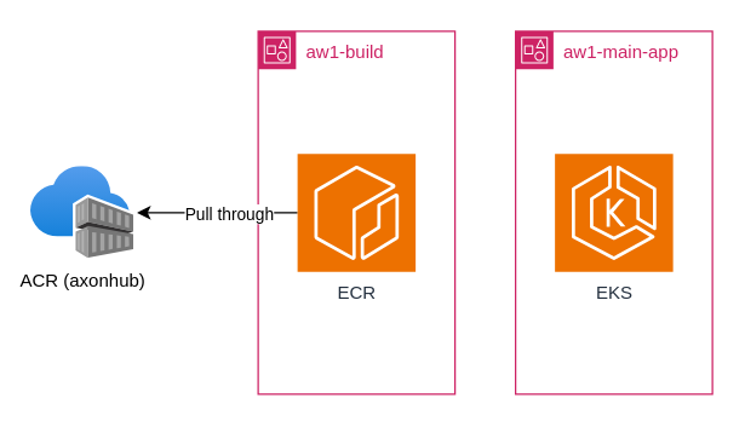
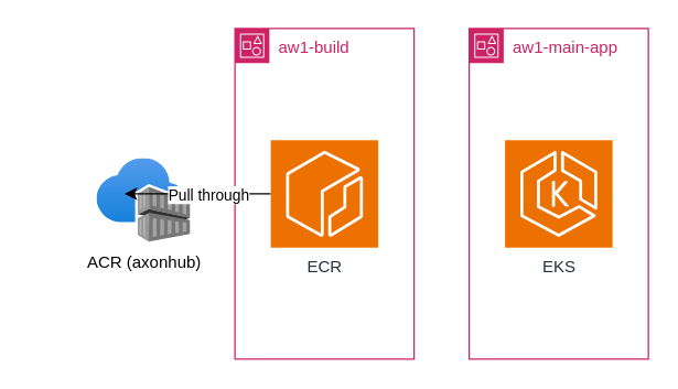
- <mxCell id="2" value="ACR (axonhub)" style="image;aspect=fixed;html=1;points=[];align=center;fontSize=12;image=img/lib/azure2/containers/Container_Registries.svg;" vertex="1" parent="1"><mxGeometry x="20" y="109.5" width="68" height="61" as="geometry" /></mxCell>
+ <mxCell id="2" value="ACR (axonhub)" style="image;aspect=fixed;html=1;points=[];align=center;fontSize=12;image=img/lib/azure2/containers/Container_Registries.svg;" vertex="1" parent="1"><mxGeometry x="70" y="114.5" width="68" height="61" as="geometry" /></mxCell>
